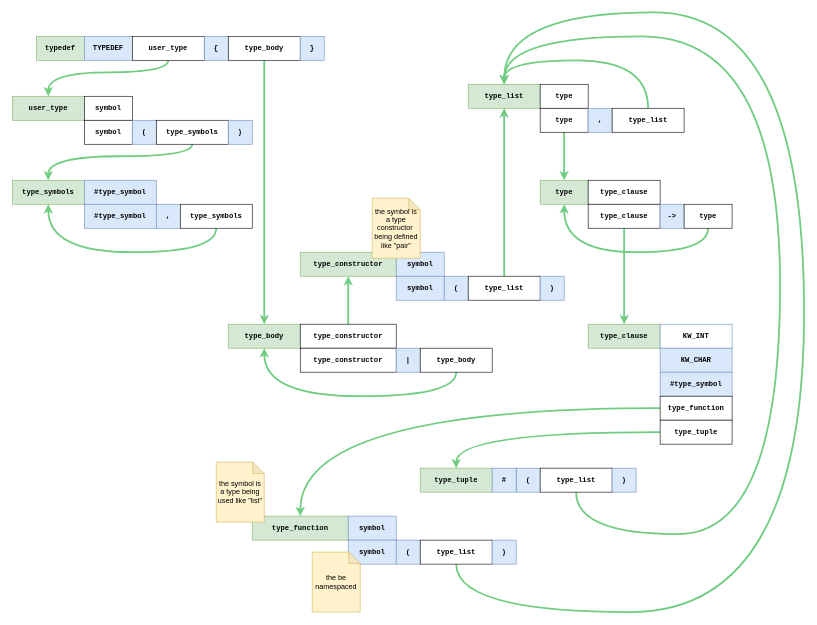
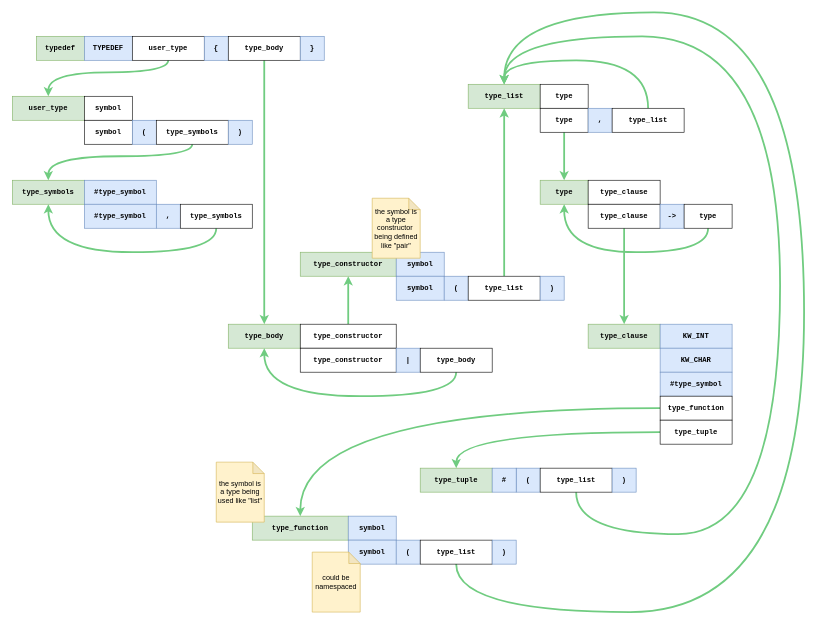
- <mxCell id="52" value="KW_INT" style="rounded=0;whiteSpace=wrap;html=1;fontFamily=Courier New;fontStyle=1;fillColor=#ffffff;strokeColor=#6c8ebf;" parent="1" vertex="1"><mxGeometry x="1100" y="540" width="120" height="40" as="geometry" /></mxCell>
+ <mxCell id="52" value="KW_INT" style="rounded=0;whiteSpace=wrap;html=1;fontFamily=Courier New;fontStyle=1;fillColor=#dae8fc;strokeColor=#6c8ebf;" parent="1" vertex="1"><mxGeometry x="1100" y="540" width="120" height="40" as="geometry" /></mxCell>
- <mxCell id="74" value="the be namespaced" style="shape=note;whiteSpace=wrap;html=1;backgroundOutline=1;darkOpacity=0.05;fillColor=#fff2cc;strokeColor=#d6b656;size=19;" parent="1" vertex="1"><mxGeometry x="520" y="920" width="80" height="100" as="geometry" /></mxCell>
+ <mxCell id="74" value="could be namespaced" style="shape=note;whiteSpace=wrap;html=1;backgroundOutline=1;darkOpacity=0.05;fillColor=#fff2cc;strokeColor=#d6b656;size=19;" parent="1" vertex="1"><mxGeometry x="520" y="920" width="80" height="100" as="geometry" /></mxCell>
